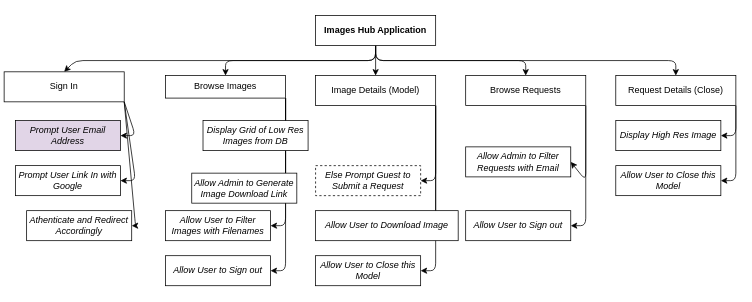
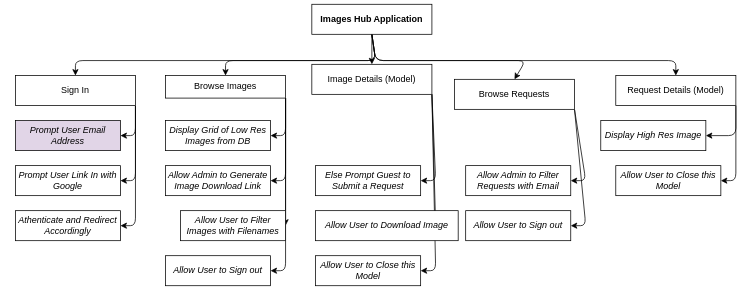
- <mxCell id="7" value="&lt;b&gt;&lt;font style=&quot;color: rgb(0, 0, 0);&quot;&gt;Images Hub Application&lt;/font&gt;&lt;/b&gt;" style="rounded=0;whiteSpace=wrap;html=1;labelBackgroundColor=none;strokeColor=#000000;strokeWidth=1;fontColor=#000000;fillColor=#FFFFFF;" vertex="1" parent="1"><mxGeometry x="420" y="20" width="160" height="40" as="geometry" /></mxCell>
+ <mxCell id="7" value="&lt;b&gt;&lt;font style=&quot;color: rgb(0, 0, 0);&quot;&gt;Images Hub Application&lt;/font&gt;&lt;/b&gt;" style="rounded=0;whiteSpace=wrap;html=1;labelBackgroundColor=none;strokeColor=#000000;strokeWidth=1;fontColor=#000000;fillColor=#FFFFFF;" vertex="1" parent="1"><mxGeometry x="415" y="5" width="160" height="40" as="geometry" /></mxCell>
- <mxCell id="11" value="&lt;span&gt;&lt;font style=&quot;color: rgb(0, 0, 0);&quot;&gt;Sign In&lt;/font&gt;&lt;/span&gt;" style="rounded=0;whiteSpace=wrap;html=1;labelBackgroundColor=none;strokeColor=#000000;strokeWidth=1;fontColor=#000000;fillColor=#FFFFFF;fontStyle=0" vertex="1" parent="1"><mxGeometry x="5" y="95" width="160" height="40" as="geometry" /></mxCell>
+ <mxCell id="11" value="&lt;span&gt;&lt;font style=&quot;color: rgb(0, 0, 0);&quot;&gt;Sign In&lt;/font&gt;&lt;/span&gt;" style="rounded=0;whiteSpace=wrap;html=1;labelBackgroundColor=none;strokeColor=#000000;strokeWidth=1;fontColor=#000000;fillColor=#FFFFFF;fontStyle=0" vertex="1" parent="1"><mxGeometry x="20" y="100" width="160" height="40" as="geometry" /></mxCell>
- <mxCell id="20" value="&lt;span&gt;&lt;font style=&quot;color: rgb(0, 0, 0);&quot;&gt;Image Details (Model)&lt;/font&gt;&lt;/span&gt;" style="rounded=0;whiteSpace=wrap;html=1;labelBackgroundColor=none;strokeColor=#000000;strokeWidth=1;fontColor=#000000;fillColor=#FFFFFF;fontStyle=0" vertex="1" parent="1"><mxGeometry x="420" y="100" width="160" height="40" as="geometry" /></mxCell>
+ <mxCell id="20" value="&lt;span&gt;&lt;font style=&quot;color: rgb(0, 0, 0);&quot;&gt;Image Details (Model)&lt;/font&gt;&lt;/span&gt;" style="rounded=0;whiteSpace=wrap;html=1;labelBackgroundColor=none;strokeColor=#000000;strokeWidth=1;fontColor=#000000;fillColor=#FFFFFF;fontStyle=0" vertex="1" parent="1"><mxGeometry x="415" y="85" width="160" height="40" as="geometry" /></mxCell>
- <mxCell id="23" value="&lt;span&gt;&lt;font style=&quot;color: rgb(0, 0, 0);&quot;&gt;Browse Requests&lt;/font&gt;&lt;/span&gt;" style="rounded=0;whiteSpace=wrap;html=1;labelBackgroundColor=none;strokeColor=#000000;strokeWidth=1;fontColor=#000000;fillColor=#FFFFFF;fontStyle=0" vertex="1" parent="1"><mxGeometry x="620" y="100" width="160" height="40" as="geometry" /></mxCell>
+ <mxCell id="23" value="&lt;span&gt;&lt;font style=&quot;color: rgb(0, 0, 0);&quot;&gt;Browse Requests&lt;/font&gt;&lt;/span&gt;" style="rounded=0;whiteSpace=wrap;html=1;labelBackgroundColor=none;strokeColor=#000000;strokeWidth=1;fontColor=#000000;fillColor=#FFFFFF;fontStyle=0" vertex="1" parent="1"><mxGeometry x="605" y="105" width="160" height="40" as="geometry" /></mxCell>
- <mxCell id="26" value="&lt;span&gt;&lt;font style=&quot;color: rgb(0, 0, 0);&quot;&gt;Request Details (Close)&lt;/font&gt;&lt;/span&gt;" style="rounded=0;whiteSpace=wrap;html=1;labelBackgroundColor=none;strokeColor=#000000;strokeWidth=1;fontColor=#000000;fillColor=#FFFFFF;fontStyle=0" vertex="1" parent="1"><mxGeometry x="820" y="100" width="160" height="40" as="geometry" /></mxCell>
+ <mxCell id="26" value="&lt;span&gt;&lt;font style=&quot;color: rgb(0, 0, 0);&quot;&gt;Request Details (Model)&lt;/font&gt;&lt;/span&gt;" style="rounded=0;whiteSpace=wrap;html=1;labelBackgroundColor=none;strokeColor=#000000;strokeWidth=1;fontColor=#000000;fillColor=#FFFFFF;fontStyle=0" vertex="1" parent="1"><mxGeometry x="820" y="100" width="160" height="40" as="geometry" /></mxCell>
- <mxCell id="32" value="Display Grid of Low Res Images from DB" style="rounded=0;whiteSpace=wrap;html=1;labelBackgroundColor=none;strokeColor=#000000;strokeWidth=1;fontColor=#000000;fillColor=#FFFFFF;fontStyle=2" vertex="1" parent="1"><mxGeometry x="270" y="160" width="140" height="40" as="geometry" /></mxCell>
+ <mxCell id="32" value="Display Grid of Low Res Images from DB" style="rounded=0;whiteSpace=wrap;html=1;labelBackgroundColor=none;strokeColor=#000000;strokeWidth=1;fontColor=#000000;fillColor=#FFFFFF;fontStyle=2" vertex="1" parent="1"><mxGeometry x="220" y="160" width="140" height="40" as="geometry" /></mxCell>
- <mxCell id="37" value="Display High Res Image" style="rounded=0;whiteSpace=wrap;html=1;labelBackgroundColor=none;strokeColor=#000000;strokeWidth=1;fontColor=#000000;fillColor=#FFFFFF;fontStyle=2" vertex="1" parent="1"><mxGeometry x="820" y="160" width="140" height="40" as="geometry" /></mxCell>
+ <mxCell id="37" value="Display High Res Image" style="rounded=0;whiteSpace=wrap;html=1;labelBackgroundColor=none;strokeColor=#000000;strokeWidth=1;fontColor=#000000;fillColor=#FFFFFF;fontStyle=2" vertex="1" parent="1"><mxGeometry x="800" y="160" width="140" height="40" as="geometry" /></mxCell>
- <mxCell id="34" value="Allow Admin to Filter Requests with Email" style="rounded=0;whiteSpace=wrap;html=1;labelBackgroundColor=none;strokeColor=#000000;strokeWidth=1;fontColor=#000000;fillColor=#FFFFFF;fontStyle=2" vertex="1" parent="1"><mxGeometry x="620" y="195" width="140" height="40" as="geometry" /></mxCell>
+ <mxCell id="34" value="Allow Admin to Filter Requests with Email" style="rounded=0;whiteSpace=wrap;html=1;labelBackgroundColor=none;strokeColor=#000000;strokeWidth=1;fontColor=#000000;fillColor=#FFFFFF;fontStyle=2" vertex="1" parent="1"><mxGeometry x="620" y="220" width="140" height="40" as="geometry" /></mxCell>
- <mxCell id="31" value="Else Prompt Guest to Submit a Request" style="rounded=0;whiteSpace=wrap;html=1;labelBackgroundColor=none;strokeColor=#000000;strokeWidth=1;fontColor=#000000;fillColor=#FFFFFF;fontStyle=2;dashed=1;" vertex="1" parent="1"><mxGeometry x="420" y="220" width="140" height="40" as="geometry" /></mxCell>
+ <mxCell id="31" value="Else Prompt Guest to Submit a Request" style="rounded=0;whiteSpace=wrap;html=1;labelBackgroundColor=none;strokeColor=#000000;strokeWidth=1;fontColor=#000000;fillColor=#FFFFFF;fontStyle=2" vertex="1" parent="1"><mxGeometry x="420" y="220" width="140" height="40" as="geometry" /></mxCell>
- <mxCell id="40" value="Allow Admin to Generate Image Download Link" style="rounded=0;whiteSpace=wrap;html=1;labelBackgroundColor=none;strokeColor=#000000;strokeWidth=1;fontColor=#000000;fillColor=#FFFFFF;fontStyle=2" vertex="1" parent="1"><mxGeometry x="255" y="230" width="140" height="40" as="geometry" /></mxCell>
+ <mxCell id="40" value="Allow Admin to Generate Image Download Link" style="rounded=0;whiteSpace=wrap;html=1;labelBackgroundColor=none;strokeColor=#000000;strokeWidth=1;fontColor=#000000;fillColor=#FFFFFF;fontStyle=2" vertex="1" parent="1"><mxGeometry x="220" y="220" width="140" height="40" as="geometry" /></mxCell>
- <mxCell id="28" value="Athenticate and Redirect Accordingly" style="rounded=0;whiteSpace=wrap;html=1;labelBackgroundColor=none;strokeColor=#000000;strokeWidth=1;fontColor=#000000;fillColor=#FFFFFF;fontStyle=2" vertex="1" parent="1"><mxGeometry x="35" y="280" width="140" height="40" as="geometry" /></mxCell>
+ <mxCell id="28" value="Athenticate and Redirect Accordingly" style="rounded=0;whiteSpace=wrap;html=1;labelBackgroundColor=none;strokeColor=#000000;strokeWidth=1;fontColor=#000000;fillColor=#FFFFFF;fontStyle=2" vertex="1" parent="1"><mxGeometry x="20" y="280" width="140" height="40" as="geometry" /></mxCell>
- <mxCell id="29" value="Allow User to Filter Images with Filenames" style="rounded=0;whiteSpace=wrap;html=1;labelBackgroundColor=none;strokeColor=#000000;strokeWidth=1;fontColor=#000000;fillColor=#FFFFFF;fontStyle=2" vertex="1" parent="1"><mxGeometry x="220" y="280" width="140" height="40" as="geometry" /></mxCell>
+ <mxCell id="29" value="Allow User to Filter Images with Filenames" style="rounded=0;whiteSpace=wrap;html=1;labelBackgroundColor=none;strokeColor=#000000;strokeWidth=1;fontColor=#000000;fillColor=#FFFFFF;fontStyle=2" vertex="1" parent="1"><mxGeometry x="240" y="280" width="140" height="40" as="geometry" /></mxCell>
